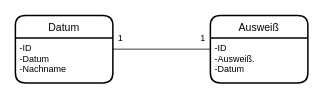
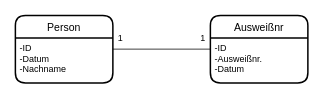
- <mxCell id="2" value="Datum" style="swimlane;childLayout=stackLayout;horizontal=1;startSize=30;horizontalStack=0;rounded=1;fontSize=14;fontStyle=0;strokeWidth=2;resizeParent=0;resizeLast=1;shadow=0;dashed=0;align=center;" vertex="1" parent="1"><mxGeometry x="20" y="20" width="130" height="90" as="geometry" /></mxCell>
+ <mxCell id="2" value="Person" style="swimlane;childLayout=stackLayout;horizontal=1;startSize=30;horizontalStack=0;rounded=1;fontSize=14;fontStyle=0;strokeWidth=2;resizeParent=0;resizeLast=1;shadow=0;dashed=0;align=center;" vertex="1" parent="1"><mxGeometry x="20" y="20" width="130" height="90" as="geometry" /></mxCell>
- <mxCell id="4" value="Ausweiß" style="swimlane;childLayout=stackLayout;horizontal=1;startSize=30;horizontalStack=0;rounded=1;fontSize=14;fontStyle=0;strokeWidth=2;resizeParent=0;resizeLast=1;shadow=0;dashed=0;align=center;" vertex="1" parent="1"><mxGeometry x="280" y="20" width="130" height="90" as="geometry" /></mxCell>
+ <mxCell id="4" value="Ausweißnr" style="swimlane;childLayout=stackLayout;horizontal=1;startSize=30;horizontalStack=0;rounded=1;fontSize=14;fontStyle=0;strokeWidth=2;resizeParent=0;resizeLast=1;shadow=0;dashed=0;align=center;" vertex="1" parent="1"><mxGeometry x="280" y="20" width="130" height="90" as="geometry" /></mxCell>
- <mxCell id="5" value="-ID&#10;-Ausweiß.&#10;-Datum&#10;" style="align=left;strokeColor=none;fillColor=none;spacingLeft=4;fontSize=12;verticalAlign=top;resizable=0;rotatable=0;part=1;" vertex="1" parent="4"><mxGeometry y="30" width="130" height="60" as="geometry" /></mxCell>
+ <mxCell id="5" value="-ID&#10;-Ausweißnr.&#10;-Datum&#10;" style="align=left;strokeColor=none;fillColor=none;spacingLeft=4;fontSize=12;verticalAlign=top;resizable=0;rotatable=0;part=1;" vertex="1" parent="4"><mxGeometry y="30" width="130" height="60" as="geometry" /></mxCell>
